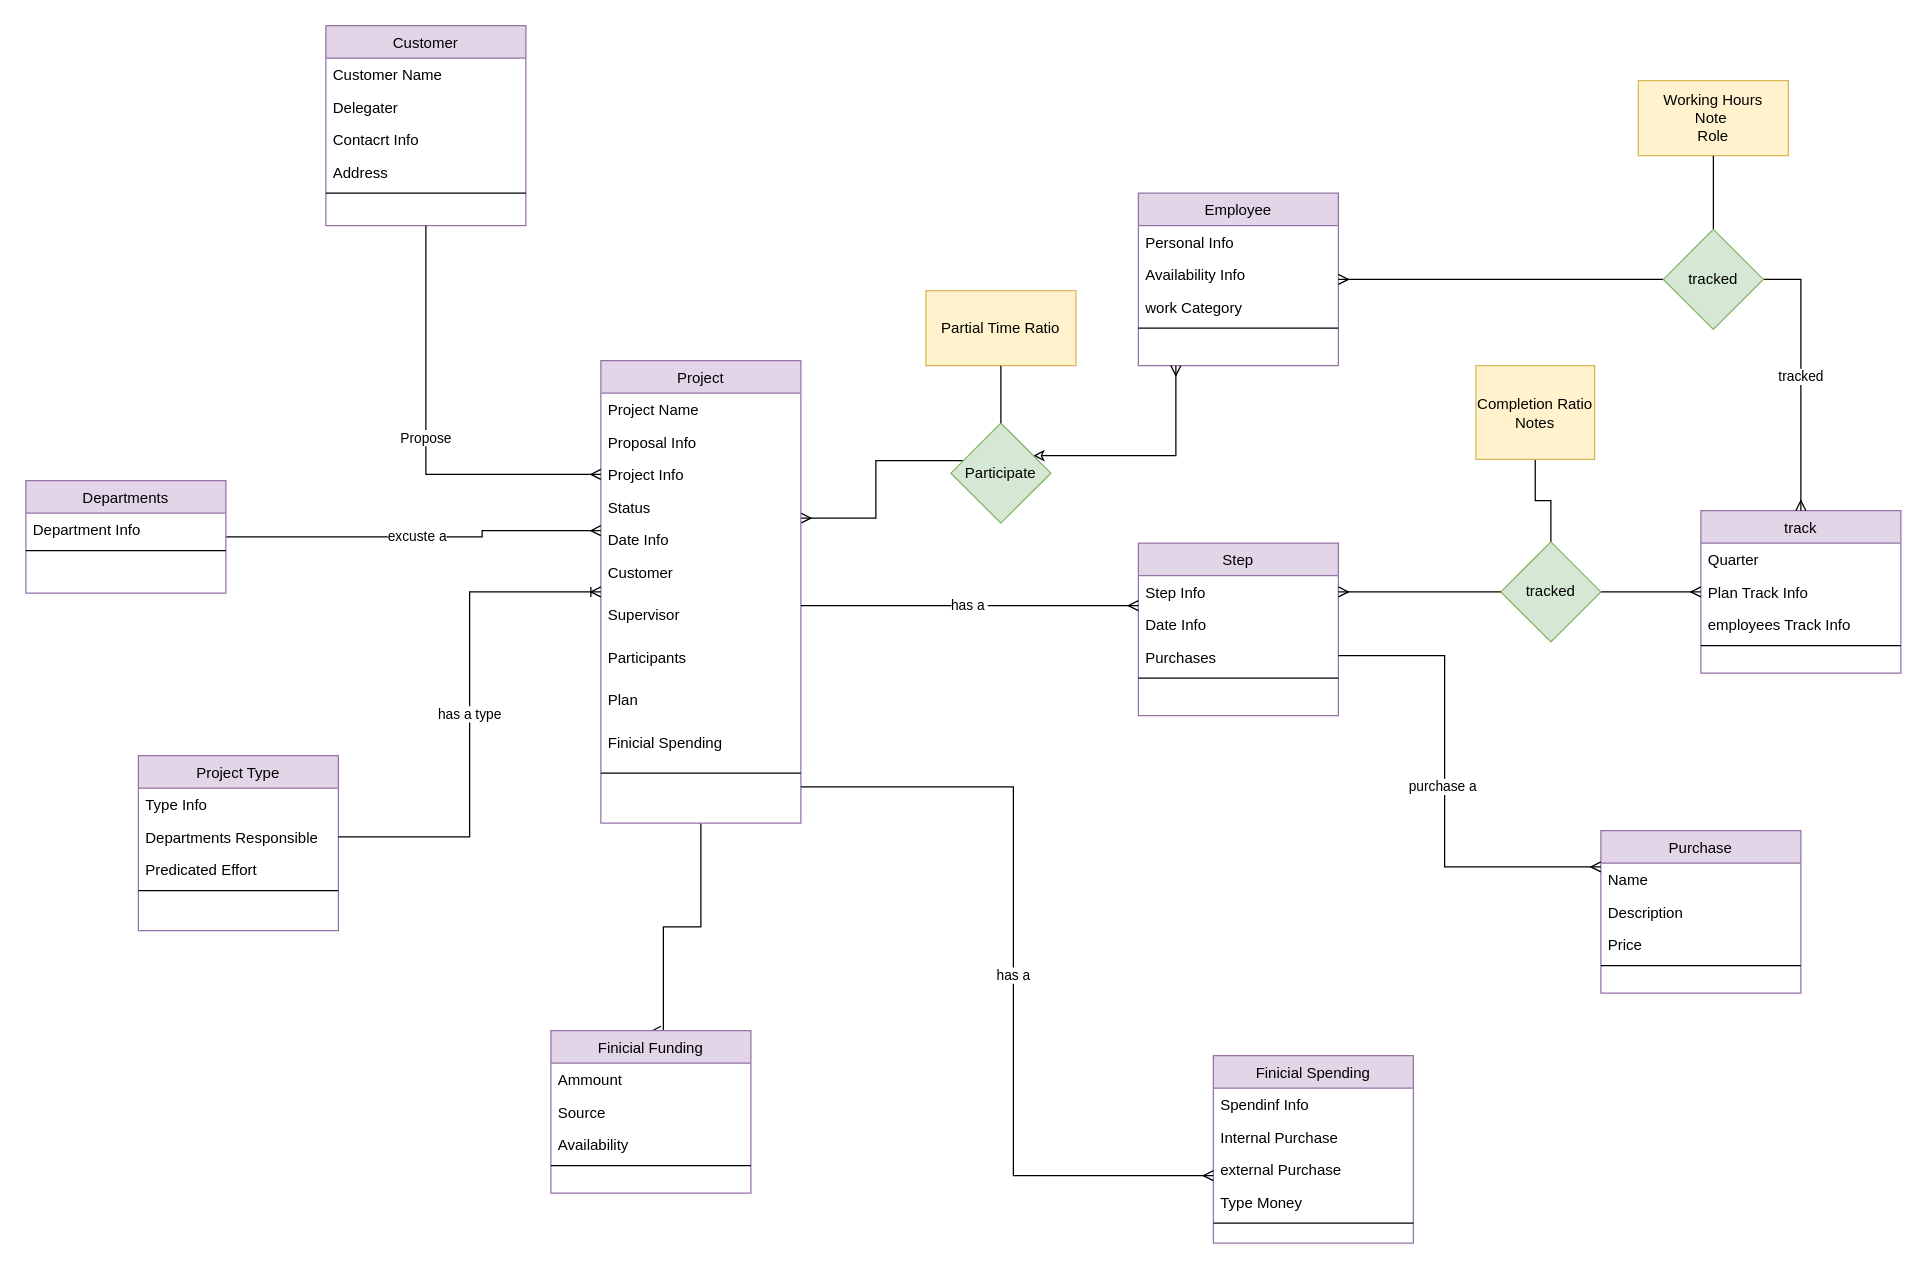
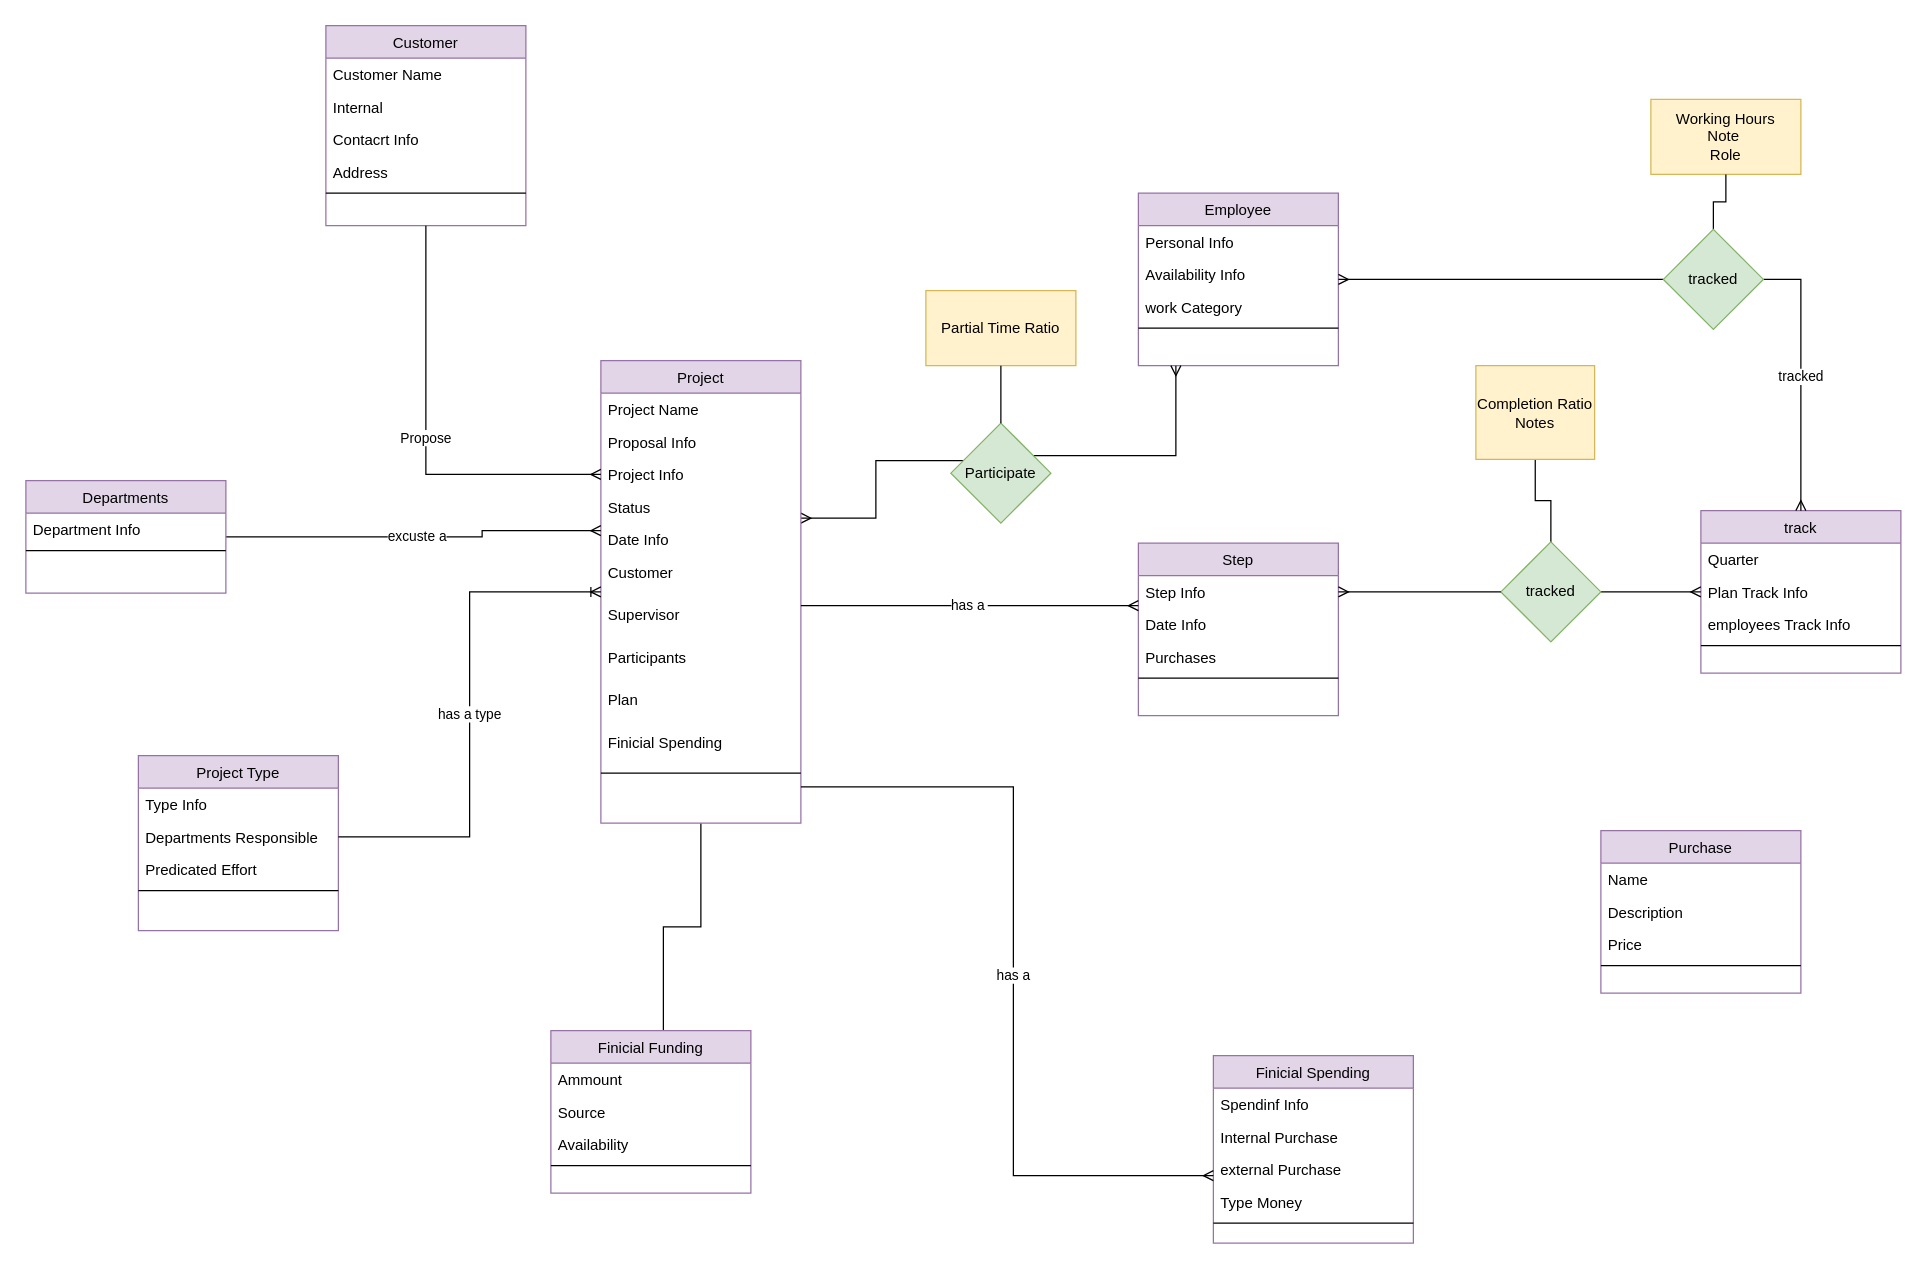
- <mxCell id="33" value="Delegater" style="text;align=left;verticalAlign=top;spacingLeft=4;spacingRight=4;overflow=hidden;rotatable=0;points=[[0,0.5],[1,0.5]];portConstraint=eastwest;rounded=0;shadow=0;html=0;" parent="31" vertex="1"><mxGeometry y="52" width="160" height="26" as="geometry" /></mxCell>
+ <mxCell id="33" value="Internal" style="text;align=left;verticalAlign=top;spacingLeft=4;spacingRight=4;overflow=hidden;rotatable=0;points=[[0,0.5],[1,0.5]];portConstraint=eastwest;rounded=0;shadow=0;html=0;" parent="31" vertex="1"><mxGeometry y="52" width="160" height="26" as="geometry" /></mxCell>
- <mxCell id="73" value="Working Hours&lt;br&gt;Note&amp;nbsp;&lt;br&gt;Role" style="whiteSpace=wrap;html=1;fillColor=#fff2cc;strokeColor=#d6b656;" vertex="1" parent="1"><mxGeometry x="1310" y="64" width="120" height="60" as="geometry" /></mxCell>
+ <mxCell id="73" value="Working Hours&lt;br&gt;Note&amp;nbsp;&lt;br&gt;Role" style="whiteSpace=wrap;html=1;fillColor=#fff2cc;strokeColor=#d6b656;" vertex="1" parent="1"><mxGeometry x="1320" y="79" width="120" height="60" as="geometry" /></mxCell>
- <mxCell id="77" value="" style="edgeStyle=orthogonalEdgeStyle;rounded=0;orthogonalLoop=1;jettySize=auto;html=1;endArrow=classic;endFill=0;startArrow=ERmany;startFill=0;" edge="1" parent="1" source="3" target="78"><mxGeometry relative="1" as="geometry"><mxPoint x="940" y="292" as="sourcePoint" /><mxPoint x="640" y="364" as="targetPoint" /><Array as="points"><mxPoint x="940" y="364" /></Array></mxGeometry></mxCell>
+ <mxCell id="77" value="" style="edgeStyle=orthogonalEdgeStyle;rounded=0;orthogonalLoop=1;jettySize=auto;html=1;endArrow=none;endFill=0;startArrow=ERmany;startFill=0;" edge="1" parent="1" source="3" target="78"><mxGeometry relative="1" as="geometry"><mxPoint x="940" y="292" as="sourcePoint" /><mxPoint x="640" y="364" as="targetPoint" /><Array as="points"><mxPoint x="940" y="364" /></Array></mxGeometry></mxCell>
- <mxCell id="61" value="purchase a&amp;nbsp;" style="edgeStyle=orthogonalEdgeStyle;rounded=0;orthogonalLoop=1;jettySize=auto;html=1;endArrow=ERmany;endFill=0;" parent="1" source="21" target="48" edge="1"><mxGeometry relative="1" as="geometry"><Array as="points"><mxPoint x="1155" y="524" /><mxPoint x="1155" y="693" /></Array></mxGeometry></mxCell>
- <mxCell id="8" style="edgeStyle=orthogonalEdgeStyle;rounded=0;orthogonalLoop=1;jettySize=auto;html=1;exitX=0.5;exitY=1;exitDx=0;exitDy=0;entryX=0.5;entryY=0;entryDx=0;entryDy=0;endArrow=open;endFill=0;" parent="1" source="9" target="63" edge="1"><mxGeometry relative="1" as="geometry"><Array as="points"><mxPoint x="560" y="741" /><mxPoint x="530" y="741" /><mxPoint x="530" y="824" /></Array></mxGeometry></mxCell>
+ <mxCell id="8" style="edgeStyle=orthogonalEdgeStyle;rounded=0;orthogonalLoop=1;jettySize=auto;html=1;exitX=0.5;exitY=1;exitDx=0;exitDy=0;entryX=0.5;entryY=0;entryDx=0;entryDy=0;endArrow=none;endFill=0;" parent="1" source="9" target="63" edge="1"><mxGeometry relative="1" as="geometry"><Array as="points"><mxPoint x="560" y="741" /><mxPoint x="530" y="741" /><mxPoint x="530" y="824" /></Array></mxGeometry></mxCell>
